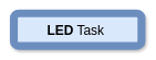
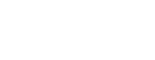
- <mxCell id="2" value="&lt;b&gt;LED&lt;/b&gt; Task&amp;nbsp;" style="text;strokeColor=#6c8ebf;align=center;fillColor=#dae8fc;html=1;verticalAlign=middle;whiteSpace=wrap;rounded=1;strokeWidth=12;spacing=2;shadow=1;glass=0;fontSize=20;" vertex="1" parent="1"><mxGeometry x="20" y="20" width="193" height="50" as="geometry" /></mxCell>
